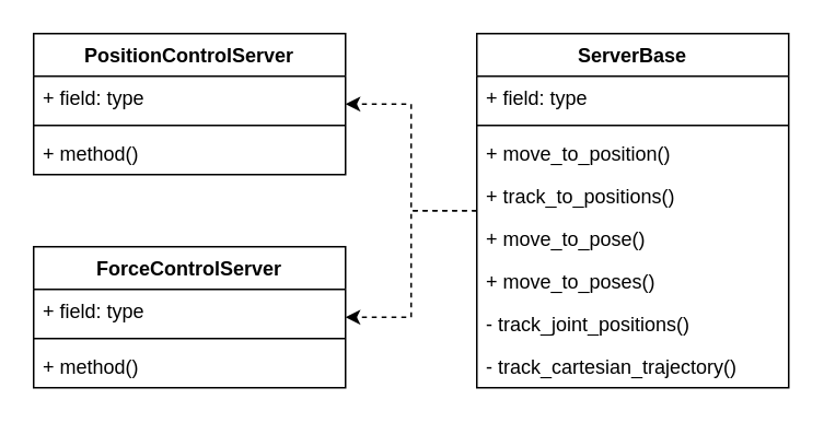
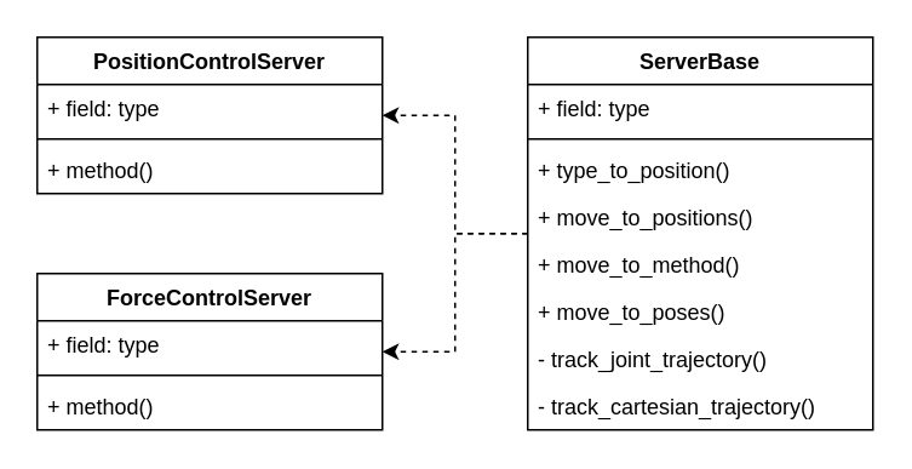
- <mxCell id="6" value="+ move_to_position()" style="text;strokeColor=none;fillColor=none;align=left;verticalAlign=top;spacingLeft=4;spacingRight=4;overflow=hidden;rotatable=0;points=[[0,0.5],[1,0.5]];portConstraint=eastwest;whiteSpace=wrap;html=1;" vertex="1" parent="3"><mxGeometry y="60" width="190" height="26" as="geometry" /></mxCell>
+ <mxCell id="6" value="+ type_to_position()" style="text;strokeColor=none;fillColor=none;align=left;verticalAlign=top;spacingLeft=4;spacingRight=4;overflow=hidden;rotatable=0;points=[[0,0.5],[1,0.5]];portConstraint=eastwest;whiteSpace=wrap;html=1;" vertex="1" parent="3"><mxGeometry y="60" width="190" height="26" as="geometry" /></mxCell>
- <mxCell id="7" value="+ track_to_positions()" style="text;strokeColor=none;fillColor=none;align=left;verticalAlign=top;spacingLeft=4;spacingRight=4;overflow=hidden;rotatable=0;points=[[0,0.5],[1,0.5]];portConstraint=eastwest;whiteSpace=wrap;html=1;" vertex="1" parent="3"><mxGeometry y="86" width="190" height="26" as="geometry" /></mxCell>
+ <mxCell id="7" value="+ move_to_positions()" style="text;strokeColor=none;fillColor=none;align=left;verticalAlign=top;spacingLeft=4;spacingRight=4;overflow=hidden;rotatable=0;points=[[0,0.5],[1,0.5]];portConstraint=eastwest;whiteSpace=wrap;html=1;" vertex="1" parent="3"><mxGeometry y="86" width="190" height="26" as="geometry" /></mxCell>
- <mxCell id="8" value="+ move_to_pose()" style="text;strokeColor=none;fillColor=none;align=left;verticalAlign=top;spacingLeft=4;spacingRight=4;overflow=hidden;rotatable=0;points=[[0,0.5],[1,0.5]];portConstraint=eastwest;whiteSpace=wrap;html=1;" vertex="1" parent="3"><mxGeometry y="112" width="190" height="26" as="geometry" /></mxCell>
+ <mxCell id="8" value="+ move_to_method()" style="text;strokeColor=none;fillColor=none;align=left;verticalAlign=top;spacingLeft=4;spacingRight=4;overflow=hidden;rotatable=0;points=[[0,0.5],[1,0.5]];portConstraint=eastwest;whiteSpace=wrap;html=1;" vertex="1" parent="3"><mxGeometry y="112" width="190" height="26" as="geometry" /></mxCell>
- <mxCell id="10" value="- track_joint_positions()" style="text;strokeColor=none;fillColor=none;align=left;verticalAlign=top;spacingLeft=4;spacingRight=4;overflow=hidden;rotatable=0;points=[[0,0.5],[1,0.5]];portConstraint=eastwest;whiteSpace=wrap;html=1;" vertex="1" parent="3"><mxGeometry y="164" width="190" height="26" as="geometry" /></mxCell>
+ <mxCell id="10" value="- track_joint_trajectory()" style="text;strokeColor=none;fillColor=none;align=left;verticalAlign=top;spacingLeft=4;spacingRight=4;overflow=hidden;rotatable=0;points=[[0,0.5],[1,0.5]];portConstraint=eastwest;whiteSpace=wrap;html=1;" vertex="1" parent="3"><mxGeometry y="164" width="190" height="26" as="geometry" /></mxCell>
